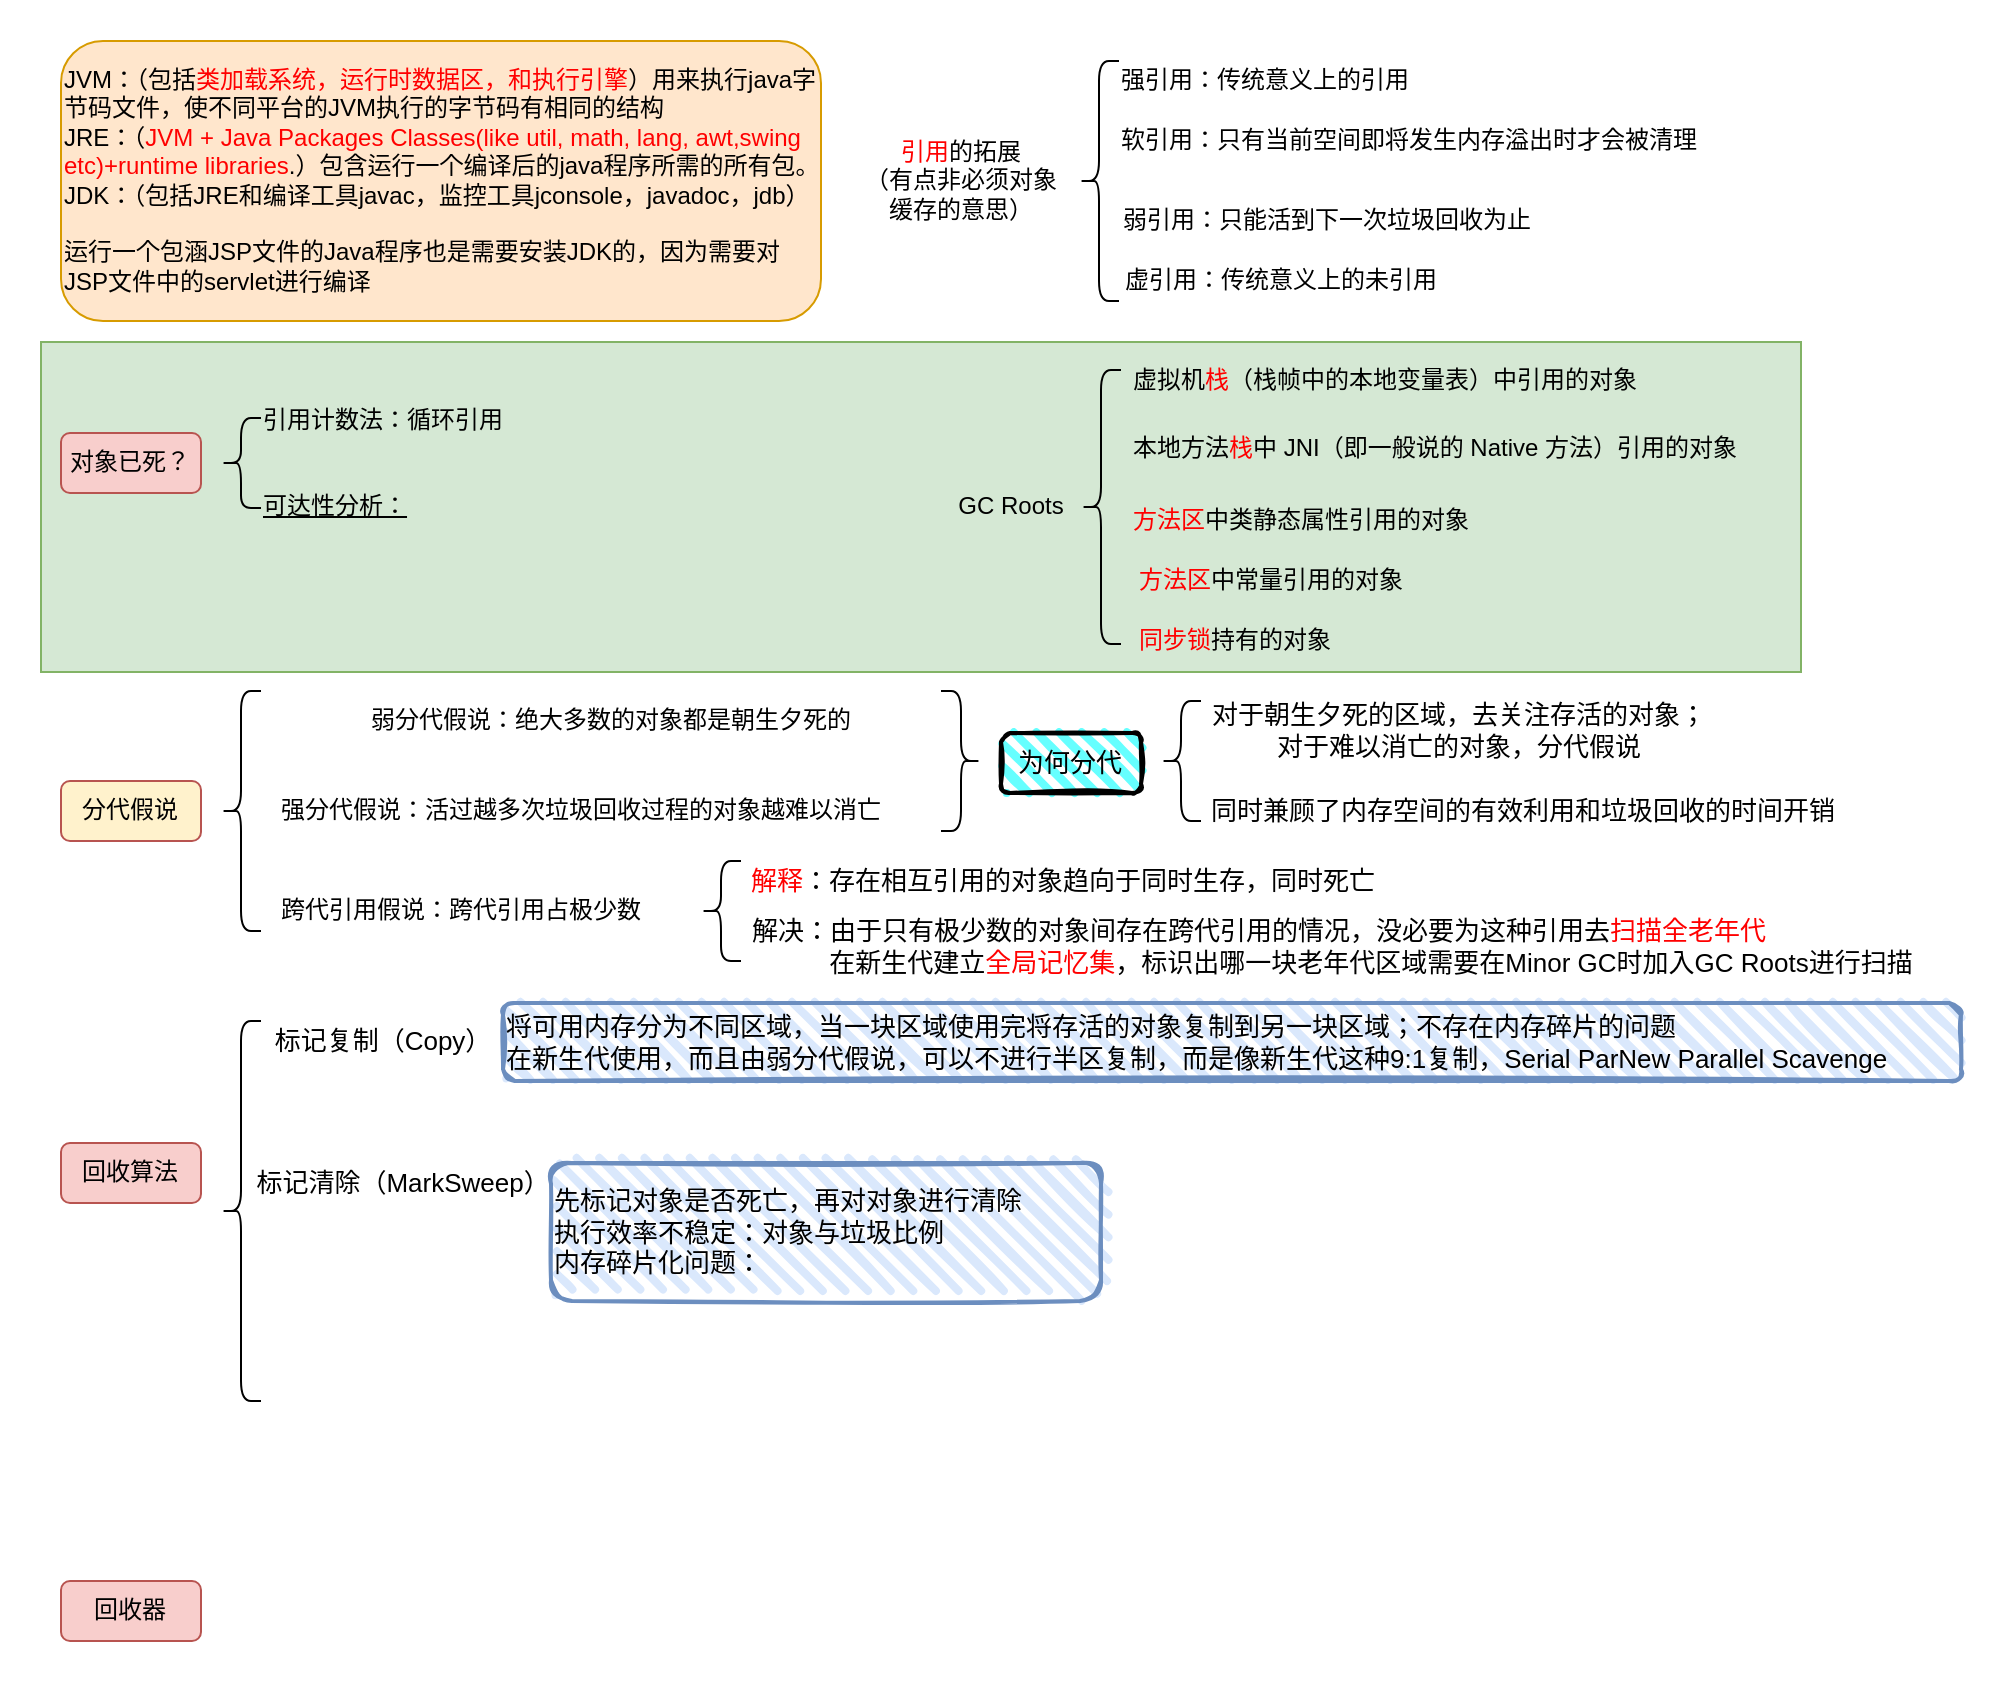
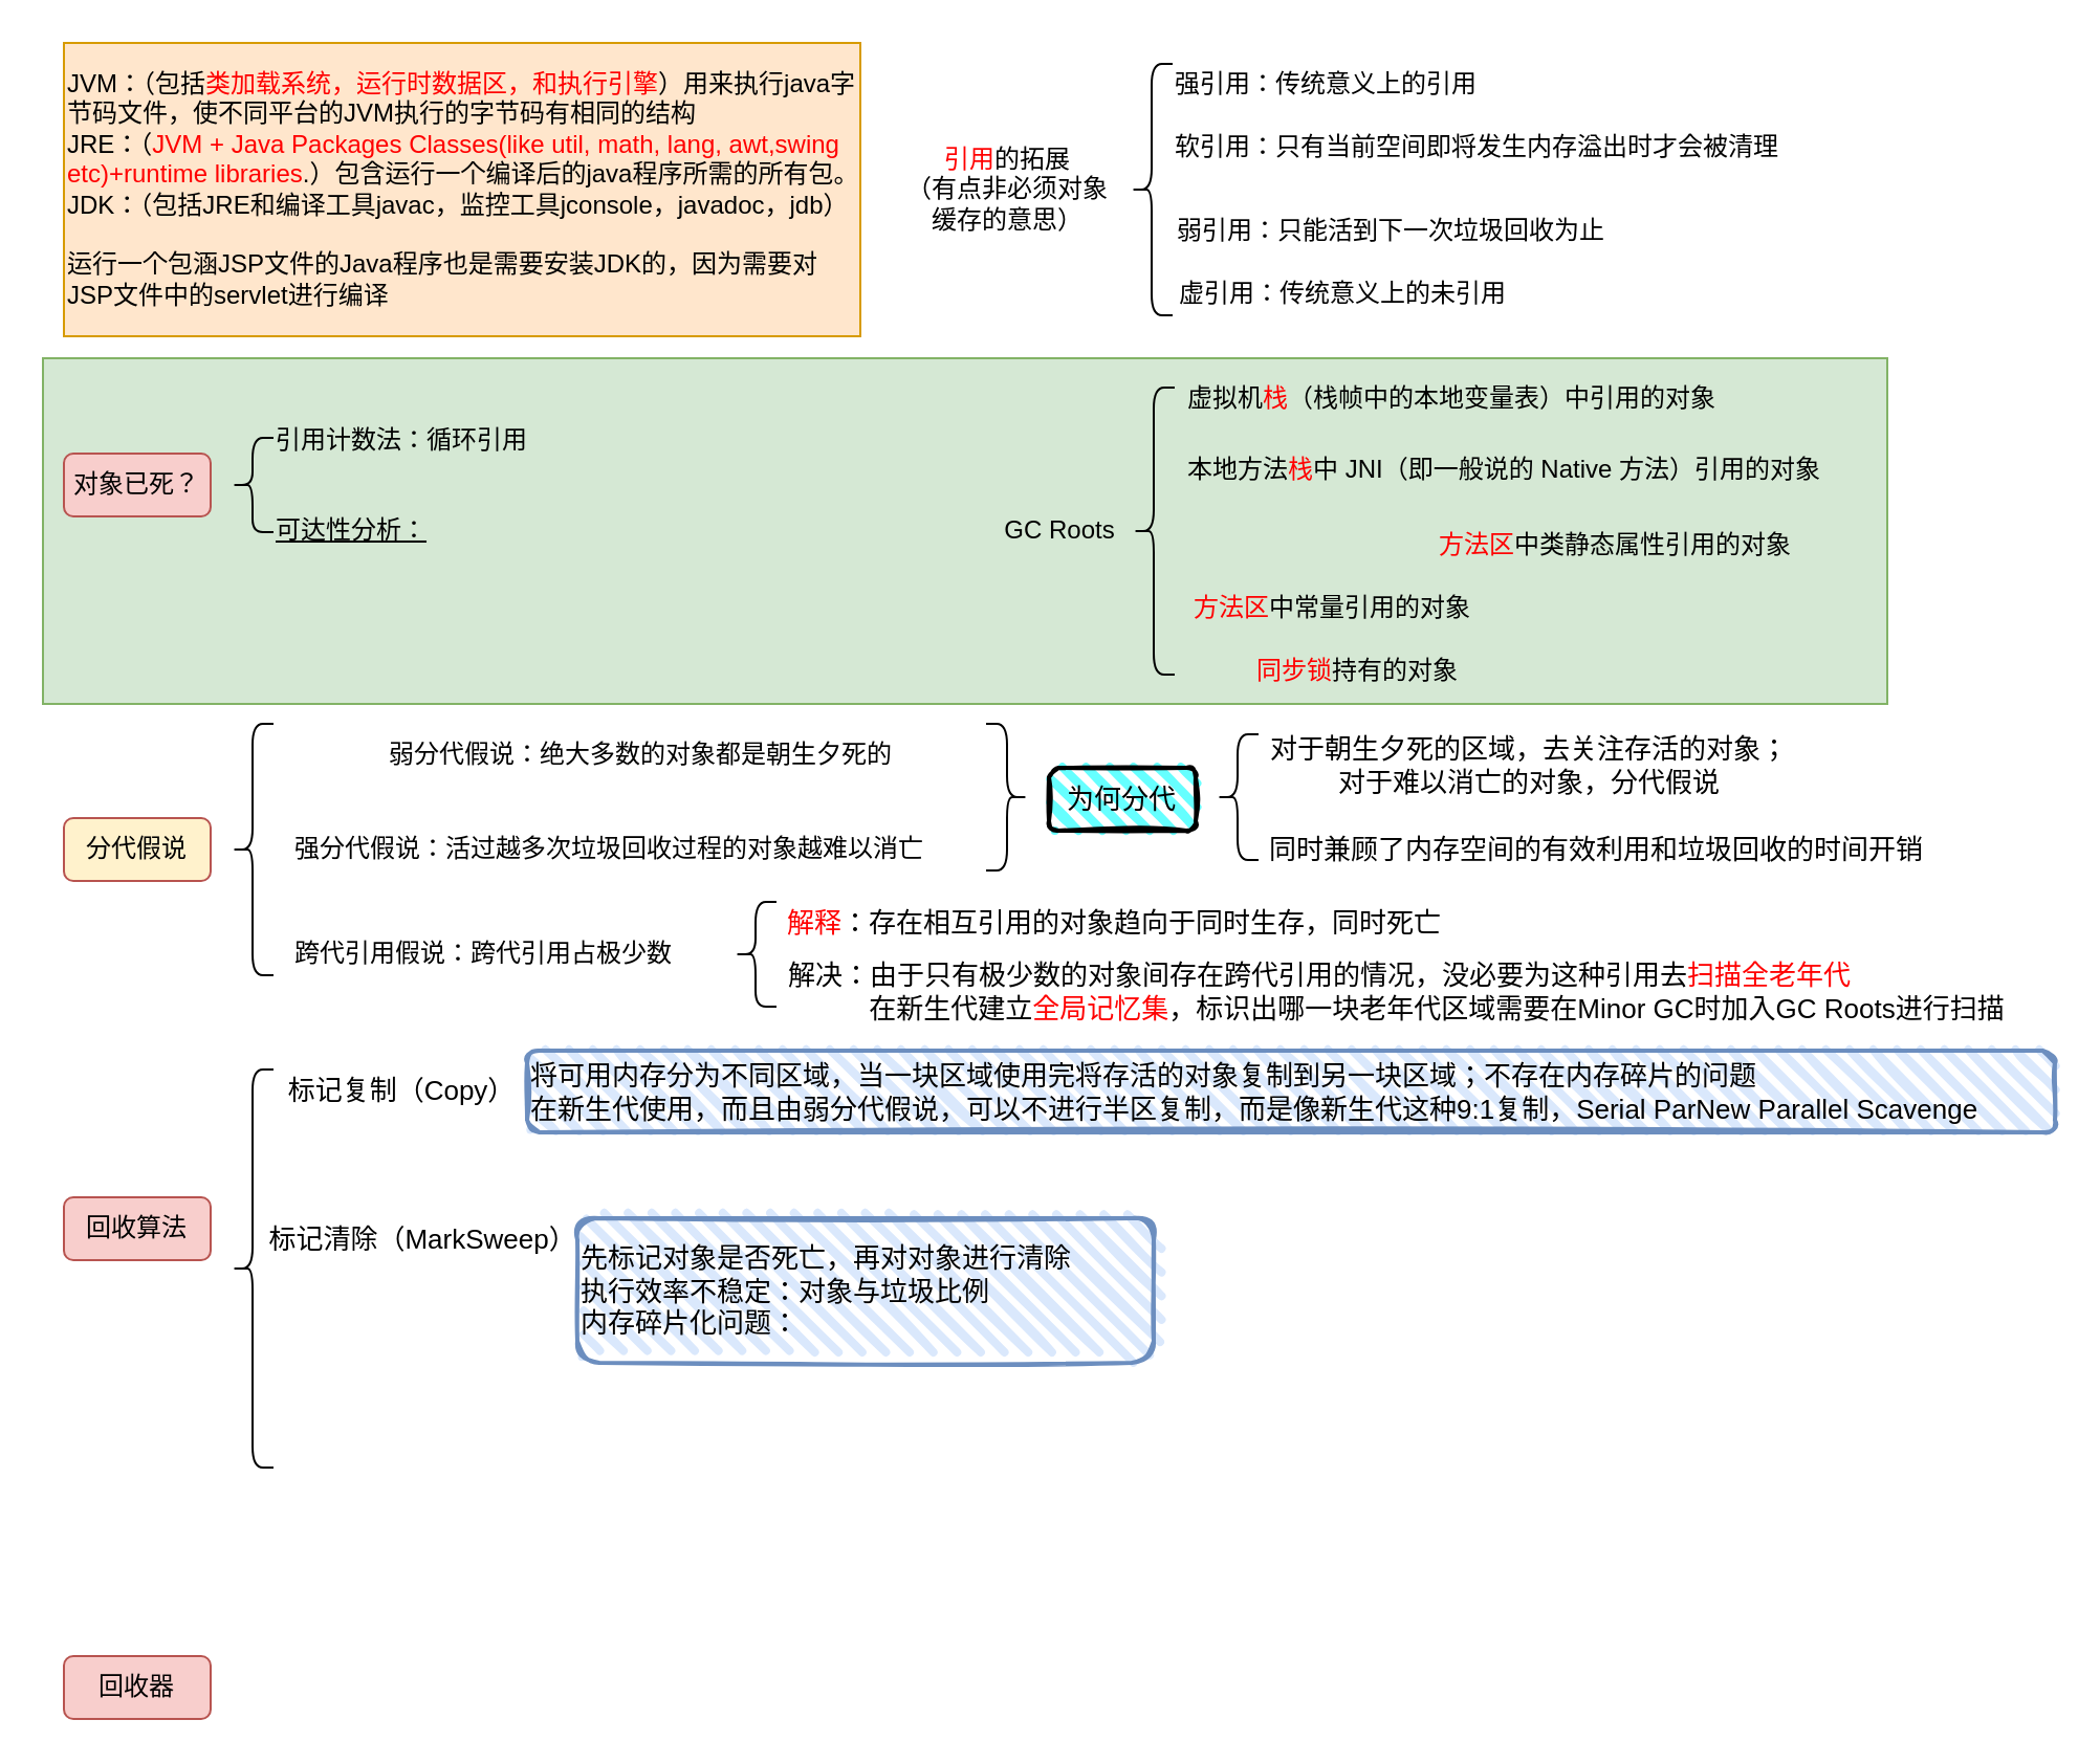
- <mxCell id="3" value="JVM：（包括&lt;font color=&quot;#ff0000&quot;&gt;类加载系统，运行时数据区，和执行引擎&lt;/font&gt;）用来执行java字节码文件，使不同平台的JVM执行的字节码有相同的结构&lt;br&gt;JRE：（&lt;font color=&quot;#ff0000&quot;&gt;JVM + Java Packages Classes(like util, math, lang, awt,swing etc)+runtime libraries&lt;/font&gt;.）包含运行一个编译后的java程序所需的所有包。&lt;br&gt;JDK：（包括JRE和编译工具javac，监控工具jconsole，javadoc，jdb）&lt;br&gt;&lt;br&gt;运行一个包涵JSP文件的Java程序也是需要安装JDK的，因为需要对JSP文件中的servlet进行编译" style="whiteSpace=wrap;html=1;align=left;fillColor=#ffe6cc;strokeColor=#d79b00;rounded=1;" parent="1" vertex="1"><mxGeometry x="30" y="20" width="380" height="140" as="geometry" /></mxCell>
+ <mxCell id="3" value="JVM：（包括&lt;font color=&quot;#ff0000&quot;&gt;类加载系统，运行时数据区，和执行引擎&lt;/font&gt;）用来执行java字节码文件，使不同平台的JVM执行的字节码有相同的结构&lt;br&gt;JRE：（&lt;font color=&quot;#ff0000&quot;&gt;JVM + Java Packages Classes(like util, math, lang, awt,swing etc)+runtime libraries&lt;/font&gt;.）包含运行一个编译后的java程序所需的所有包。&lt;br&gt;JDK：（包括JRE和编译工具javac，监控工具jconsole，javadoc，jdb）&lt;br&gt;&lt;br&gt;运行一个包涵JSP文件的Java程序也是需要安装JDK的，因为需要对JSP文件中的servlet进行编译" style="rounded=0;whiteSpace=wrap;html=1;align=left;fillColor=#ffe6cc;strokeColor=#d79b00;" parent="1" vertex="1"><mxGeometry x="30" y="20" width="380" height="140" as="geometry" /></mxCell>
- <mxCell id="11" value="&lt;font color=&quot;#ff0000&quot;&gt;方法区&lt;/font&gt;中类静态属性引用的对象" style="text;html=1;align=center;verticalAlign=middle;resizable=0;points=[];autosize=1;strokeColor=none;fillColor=none;" vertex="1" parent="1"><mxGeometry x="560" y="250" width="180" height="20" as="geometry" /></mxCell>
+ <mxCell id="11" value="&lt;font color=&quot;#ff0000&quot;&gt;方法区&lt;/font&gt;中类静态属性引用的对象" style="text;html=1;align=center;verticalAlign=middle;resizable=0;points=[];autosize=1;strokeColor=none;fillColor=none;" vertex="1" parent="1"><mxGeometry x="680" y="250" width="180" height="20" as="geometry" /></mxCell>
- <mxCell id="14" value="&lt;font color=&quot;#ff0000&quot;&gt;同步锁&lt;/font&gt;持有的对象" style="text;html=1;align=center;verticalAlign=middle;resizable=0;points=[];autosize=1;strokeColor=none;fillColor=none;" vertex="1" parent="1"><mxGeometry x="562" y="310" width="110" height="20" as="geometry" /></mxCell>
+ <mxCell id="14" value="&lt;font color=&quot;#ff0000&quot;&gt;同步锁&lt;/font&gt;持有的对象" style="text;html=1;align=center;verticalAlign=middle;resizable=0;points=[];autosize=1;strokeColor=none;fillColor=none;" vertex="1" parent="1"><mxGeometry x="592" y="310" width="110" height="20" as="geometry" /></mxCell>
